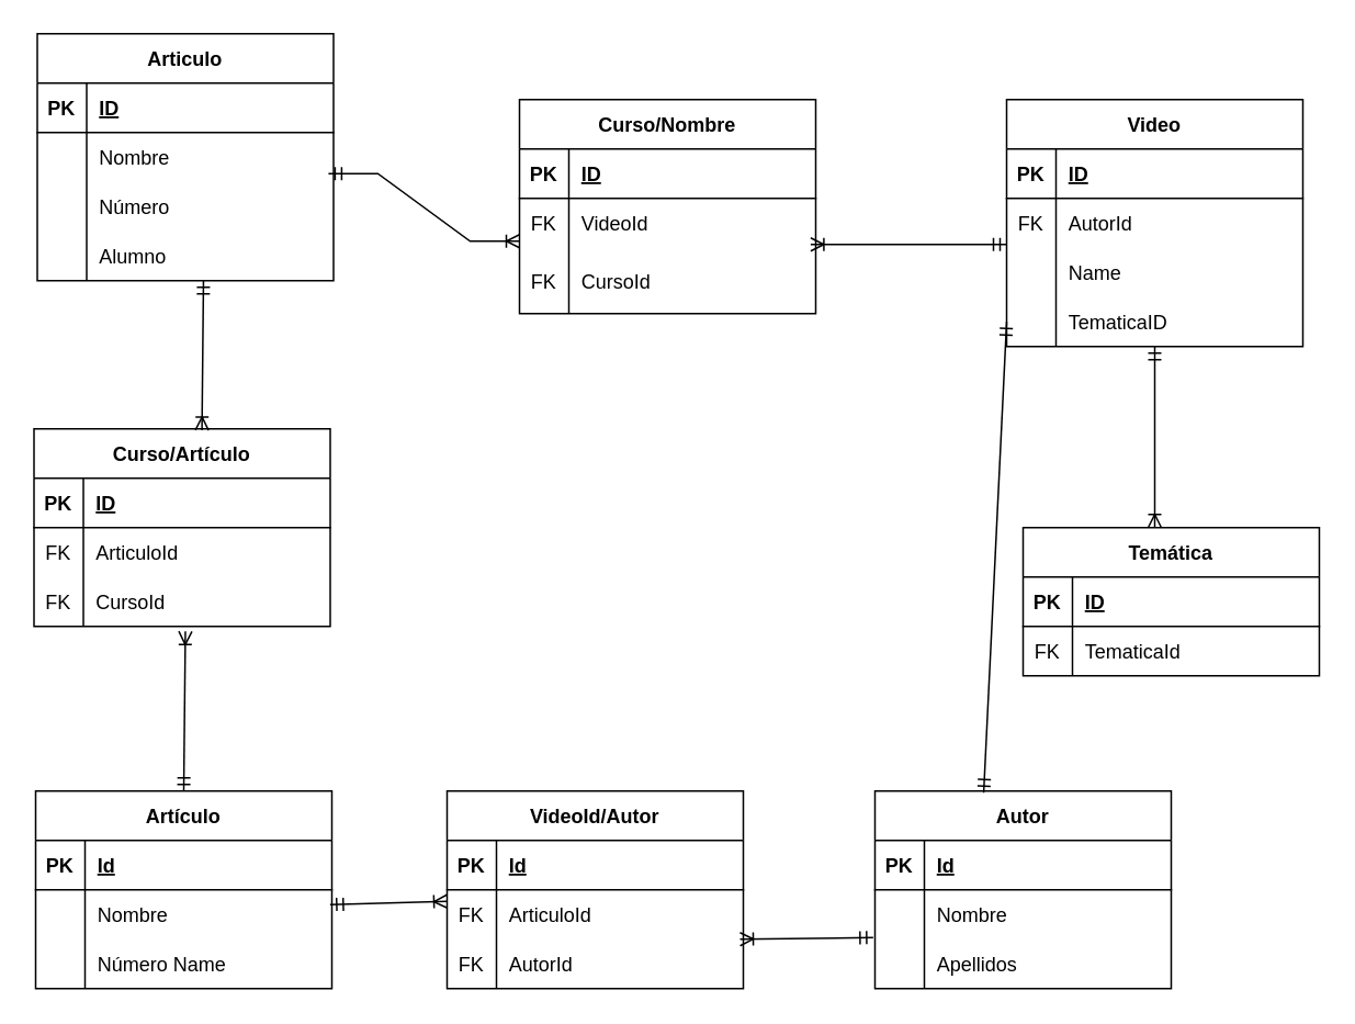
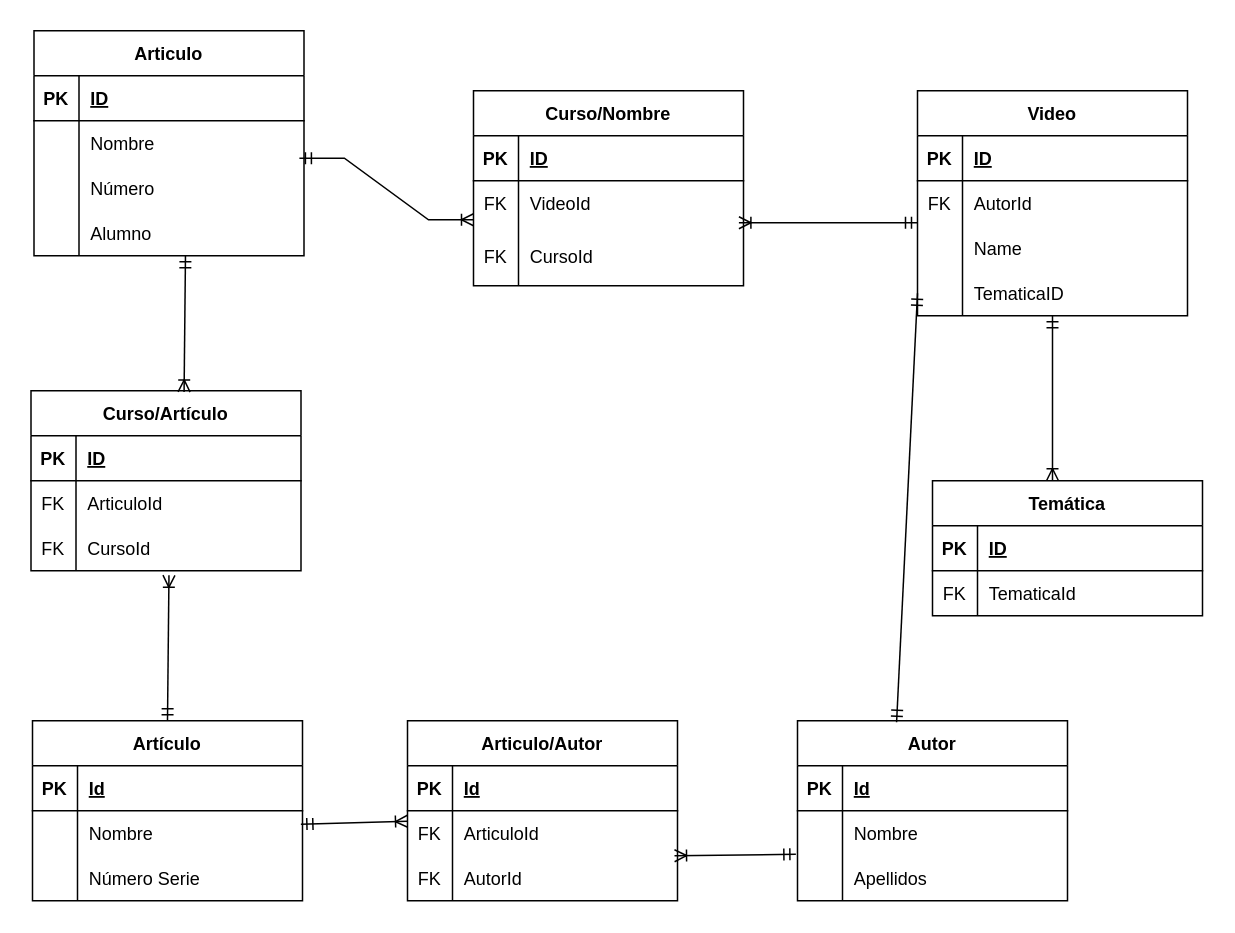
- <mxCell id="81" value="VideoId/Autor" style="shape=table;startSize=30;container=1;collapsible=1;childLayout=tableLayout;fixedRows=1;rowLines=0;fontStyle=1;align=center;resizeLast=1;" vertex="1" parent="1"><mxGeometry x="271" y="480" width="180" height="120" as="geometry" /></mxCell>
+ <mxCell id="81" value="Articulo/Autor" style="shape=table;startSize=30;container=1;collapsible=1;childLayout=tableLayout;fixedRows=1;rowLines=0;fontStyle=1;align=center;resizeLast=1;" vertex="1" parent="1"><mxGeometry x="271" y="480" width="180" height="120" as="geometry" /></mxCell>
- <mxCell id="47" value="Número Name" style="shape=partialRectangle;connectable=0;fillColor=none;top=0;left=0;bottom=0;right=0;align=left;spacingLeft=6;overflow=hidden;" parent="45" vertex="1"><mxGeometry x="30" width="150" height="30" as="geometry"><mxRectangle width="150" height="30" as="alternateBounds" /></mxGeometry></mxCell>
+ <mxCell id="47" value="Número Serie" style="shape=partialRectangle;connectable=0;fillColor=none;top=0;left=0;bottom=0;right=0;align=left;spacingLeft=6;overflow=hidden;" parent="45" vertex="1"><mxGeometry x="30" width="150" height="30" as="geometry"><mxRectangle width="150" height="30" as="alternateBounds" /></mxGeometry></mxCell>
